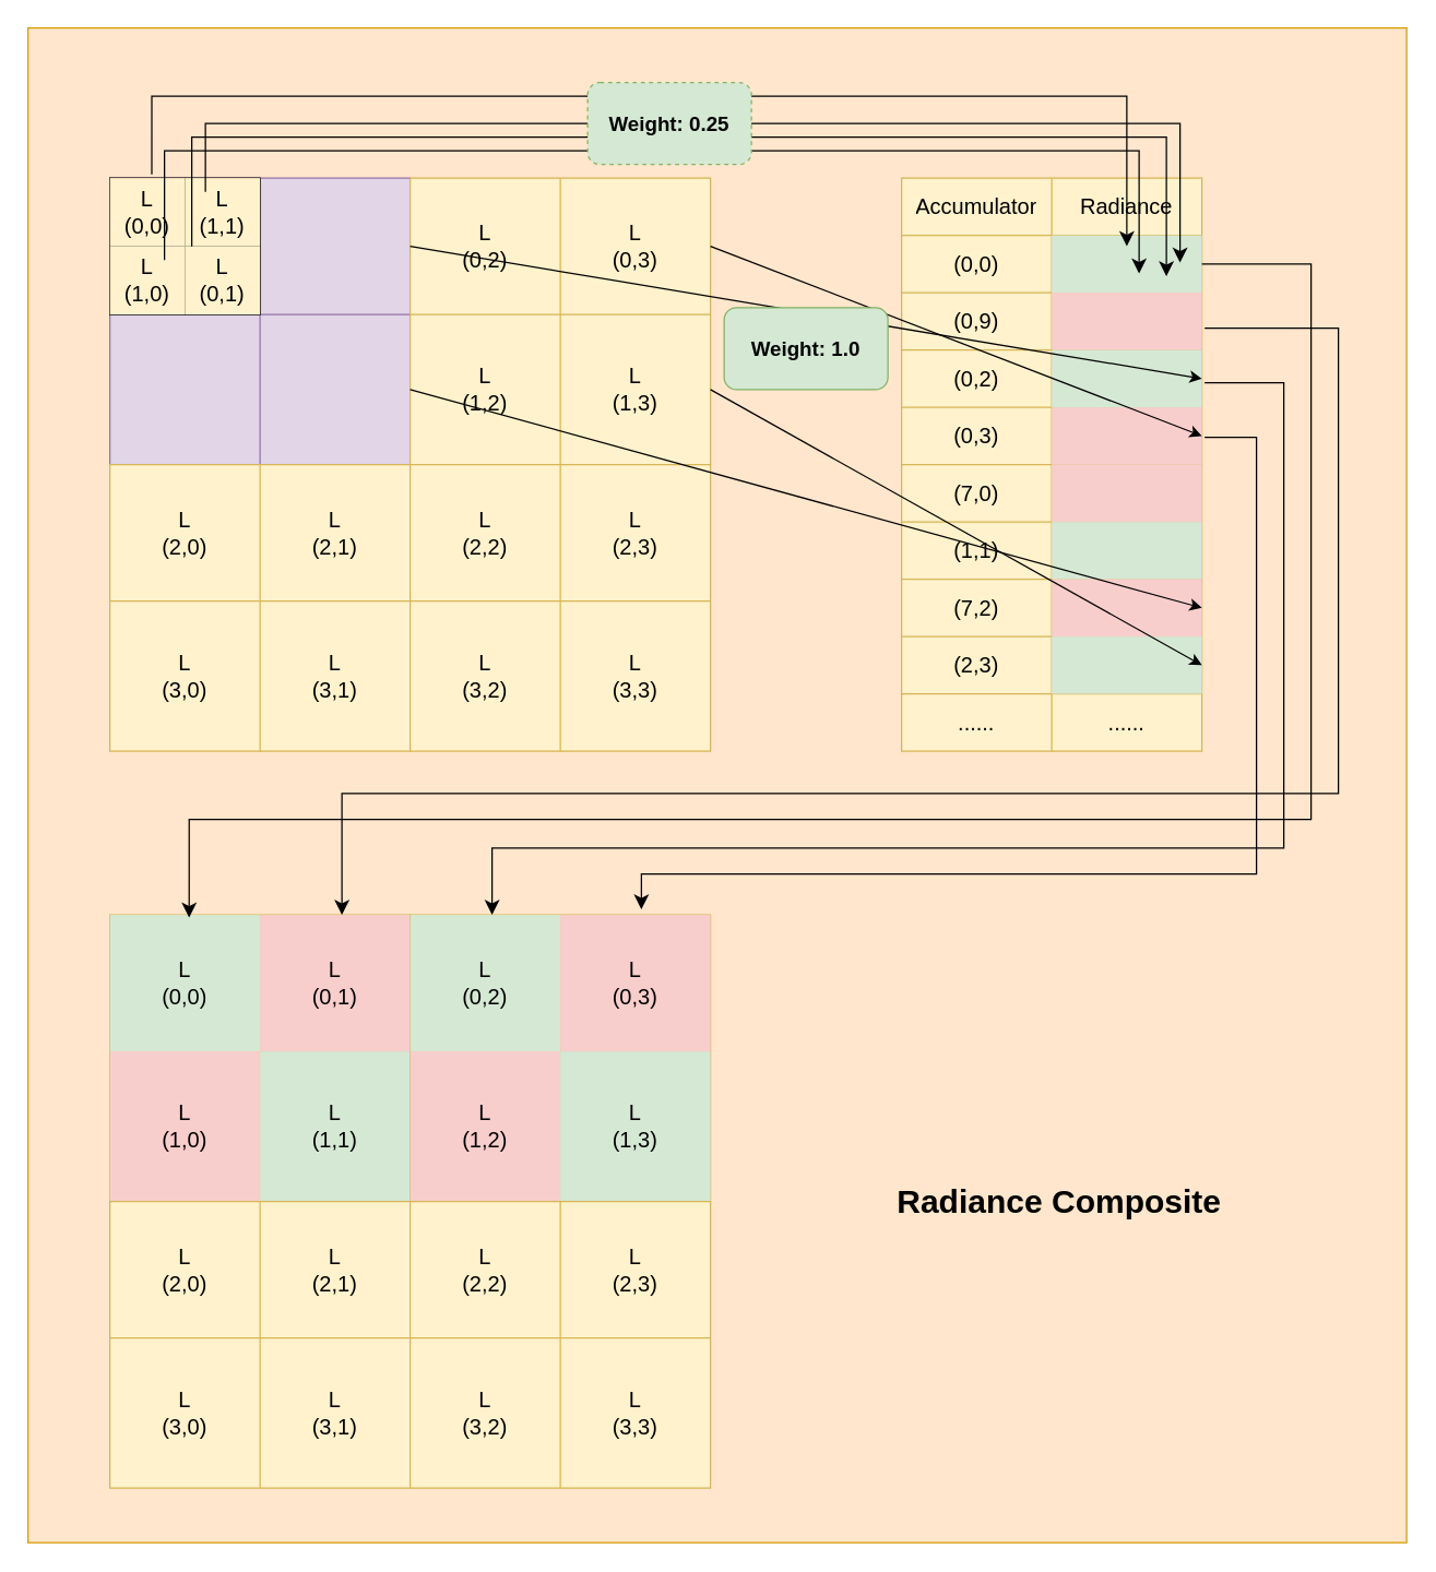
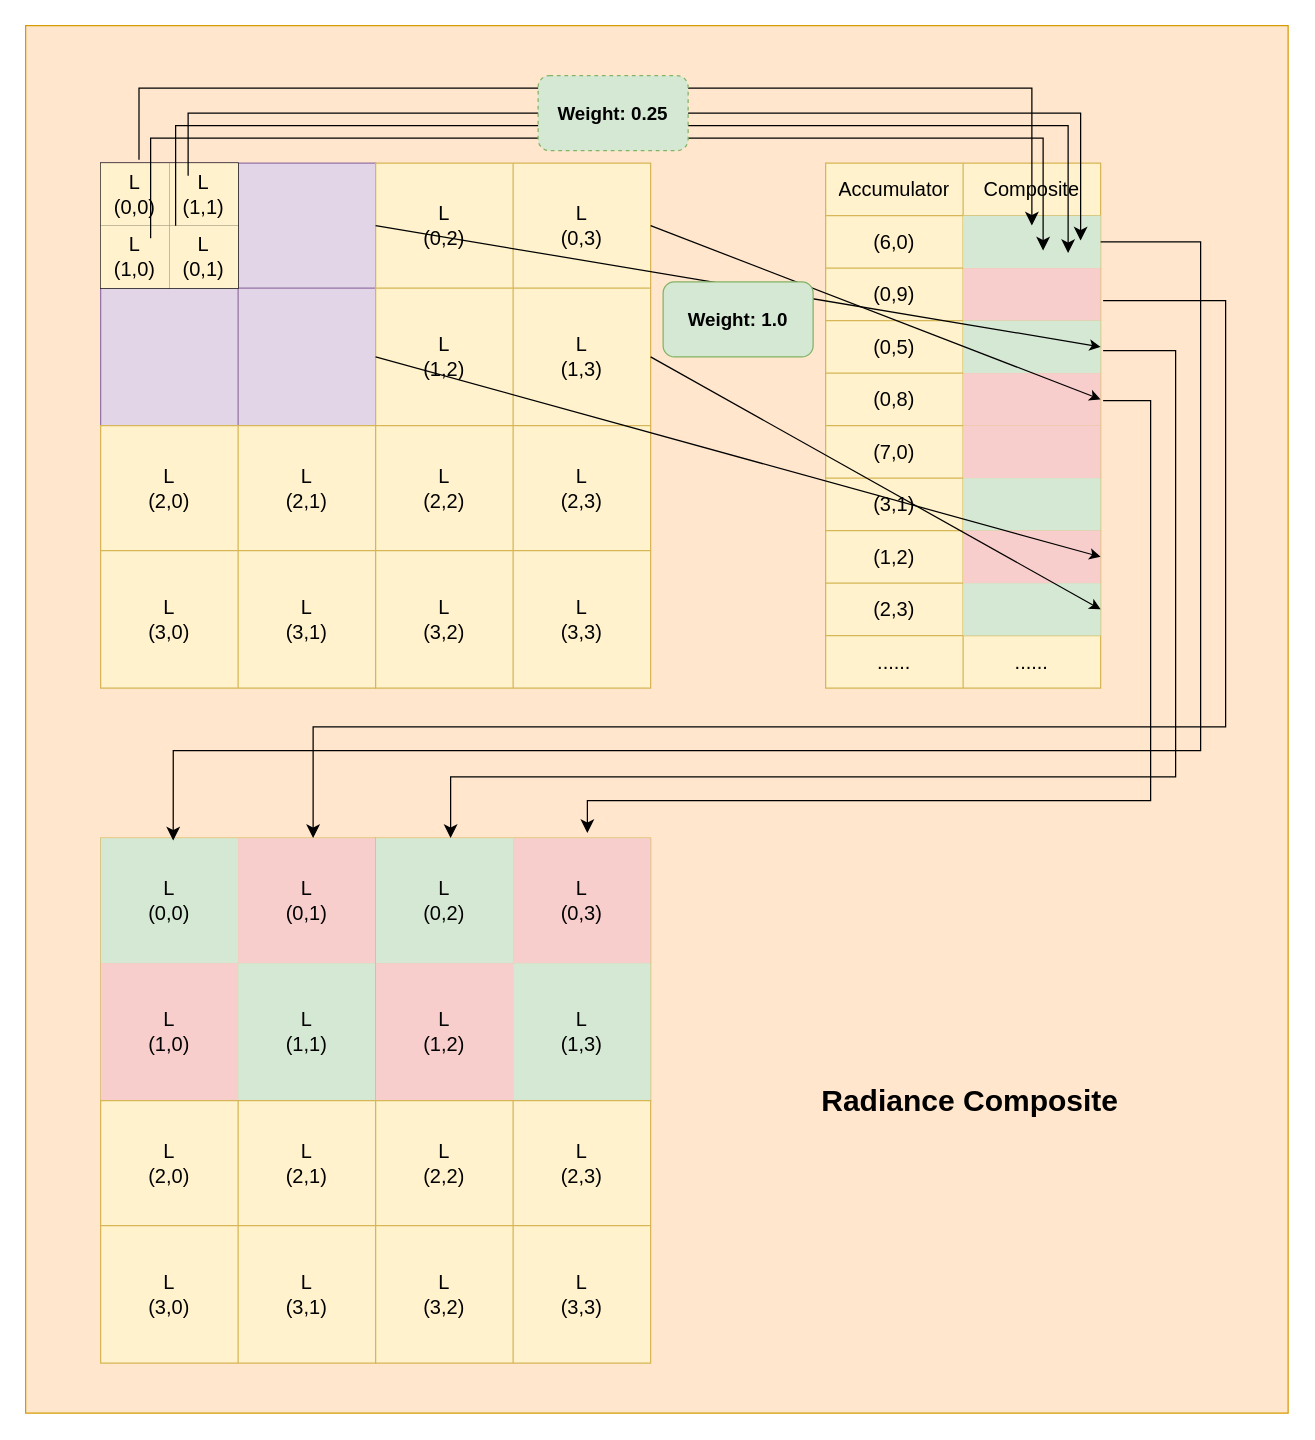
- <mxCell id="42" value="Radiance" style="shape=partialRectangle;html=1;whiteSpace=wrap;connectable=0;strokeColor=inherit;overflow=hidden;fillColor=none;top=0;left=0;bottom=0;right=0;pointerEvents=1;fontSize=16;" vertex="1" parent="40"><mxGeometry x="110" width="110" height="42" as="geometry"><mxRectangle width="110" height="42" as="alternateBounds" /></mxGeometry></mxCell>
+ <mxCell id="42" value="Composite" style="shape=partialRectangle;html=1;whiteSpace=wrap;connectable=0;strokeColor=inherit;overflow=hidden;fillColor=none;top=0;left=0;bottom=0;right=0;pointerEvents=1;fontSize=16;" vertex="1" parent="40"><mxGeometry x="110" width="110" height="42" as="geometry"><mxRectangle width="110" height="42" as="alternateBounds" /></mxGeometry></mxCell>
- <mxCell id="44" value="(0,0)" style="shape=partialRectangle;html=1;whiteSpace=wrap;connectable=0;strokeColor=inherit;overflow=hidden;fillColor=none;top=0;left=0;bottom=0;right=0;pointerEvents=1;fontSize=16;" vertex="1" parent="43"><mxGeometry width="110" height="42" as="geometry"><mxRectangle width="110" height="42" as="alternateBounds" /></mxGeometry></mxCell>
+ <mxCell id="44" value="(6,0)" style="shape=partialRectangle;html=1;whiteSpace=wrap;connectable=0;strokeColor=inherit;overflow=hidden;fillColor=none;top=0;left=0;bottom=0;right=0;pointerEvents=1;fontSize=16;" vertex="1" parent="43"><mxGeometry width="110" height="42" as="geometry"><mxRectangle width="110" height="42" as="alternateBounds" /></mxGeometry></mxCell>
- <mxCell id="50" value="(0,2)" style="shape=partialRectangle;html=1;whiteSpace=wrap;connectable=0;strokeColor=inherit;overflow=hidden;fillColor=none;top=0;left=0;bottom=0;right=0;pointerEvents=1;fontSize=16;" vertex="1" parent="49"><mxGeometry width="110" height="42" as="geometry"><mxRectangle width="110" height="42" as="alternateBounds" /></mxGeometry></mxCell>
+ <mxCell id="50" value="(0,5)" style="shape=partialRectangle;html=1;whiteSpace=wrap;connectable=0;strokeColor=inherit;overflow=hidden;fillColor=none;top=0;left=0;bottom=0;right=0;pointerEvents=1;fontSize=16;" vertex="1" parent="49"><mxGeometry width="110" height="42" as="geometry"><mxRectangle width="110" height="42" as="alternateBounds" /></mxGeometry></mxCell>
- <mxCell id="53" value="(0,3)" style="shape=partialRectangle;html=1;whiteSpace=wrap;connectable=0;strokeColor=inherit;overflow=hidden;fillColor=none;top=0;left=0;bottom=0;right=0;pointerEvents=1;fontSize=16;" vertex="1" parent="52"><mxGeometry width="110" height="42" as="geometry"><mxRectangle width="110" height="42" as="alternateBounds" /></mxGeometry></mxCell>
+ <mxCell id="53" value="(0,8)" style="shape=partialRectangle;html=1;whiteSpace=wrap;connectable=0;strokeColor=inherit;overflow=hidden;fillColor=none;top=0;left=0;bottom=0;right=0;pointerEvents=1;fontSize=16;" vertex="1" parent="52"><mxGeometry width="110" height="42" as="geometry"><mxRectangle width="110" height="42" as="alternateBounds" /></mxGeometry></mxCell>
- <mxCell id="59" value="(1,1)" style="shape=partialRectangle;html=1;whiteSpace=wrap;connectable=0;strokeColor=inherit;overflow=hidden;fillColor=none;top=0;left=0;bottom=0;right=0;pointerEvents=1;fontSize=16;" vertex="1" parent="58"><mxGeometry width="110" height="42" as="geometry"><mxRectangle width="110" height="42" as="alternateBounds" /></mxGeometry></mxCell>
+ <mxCell id="59" value="(3,1)" style="shape=partialRectangle;html=1;whiteSpace=wrap;connectable=0;strokeColor=inherit;overflow=hidden;fillColor=none;top=0;left=0;bottom=0;right=0;pointerEvents=1;fontSize=16;" vertex="1" parent="58"><mxGeometry width="110" height="42" as="geometry"><mxRectangle width="110" height="42" as="alternateBounds" /></mxGeometry></mxCell>
- <mxCell id="62" value="(7,2)" style="shape=partialRectangle;html=1;whiteSpace=wrap;connectable=0;strokeColor=inherit;overflow=hidden;fillColor=none;top=0;left=0;bottom=0;right=0;pointerEvents=1;fontSize=16;" vertex="1" parent="61"><mxGeometry width="110" height="42" as="geometry"><mxRectangle width="110" height="42" as="alternateBounds" /></mxGeometry></mxCell>
+ <mxCell id="62" value="(1,2)" style="shape=partialRectangle;html=1;whiteSpace=wrap;connectable=0;strokeColor=inherit;overflow=hidden;fillColor=none;top=0;left=0;bottom=0;right=0;pointerEvents=1;fontSize=16;" vertex="1" parent="61"><mxGeometry width="110" height="42" as="geometry"><mxRectangle width="110" height="42" as="alternateBounds" /></mxGeometry></mxCell>
